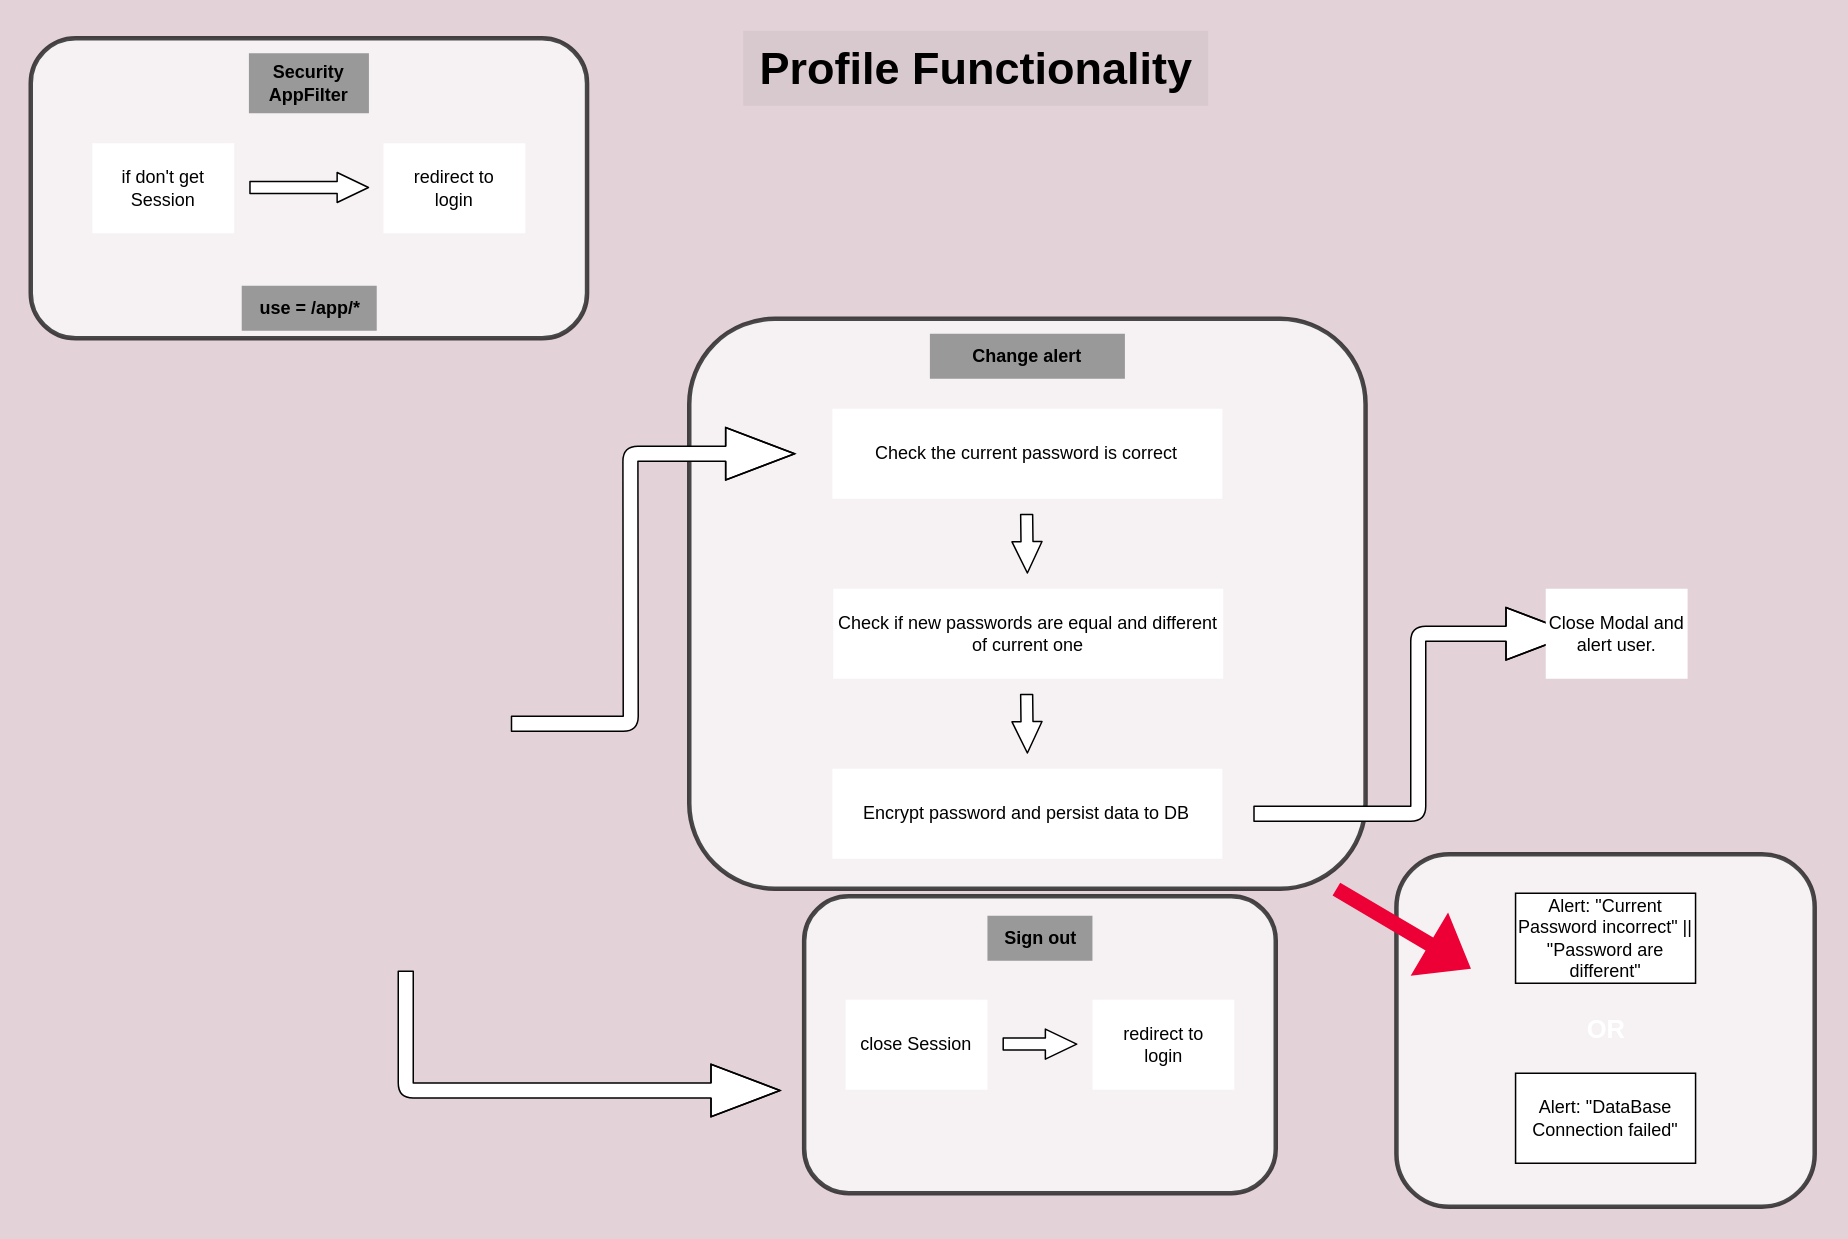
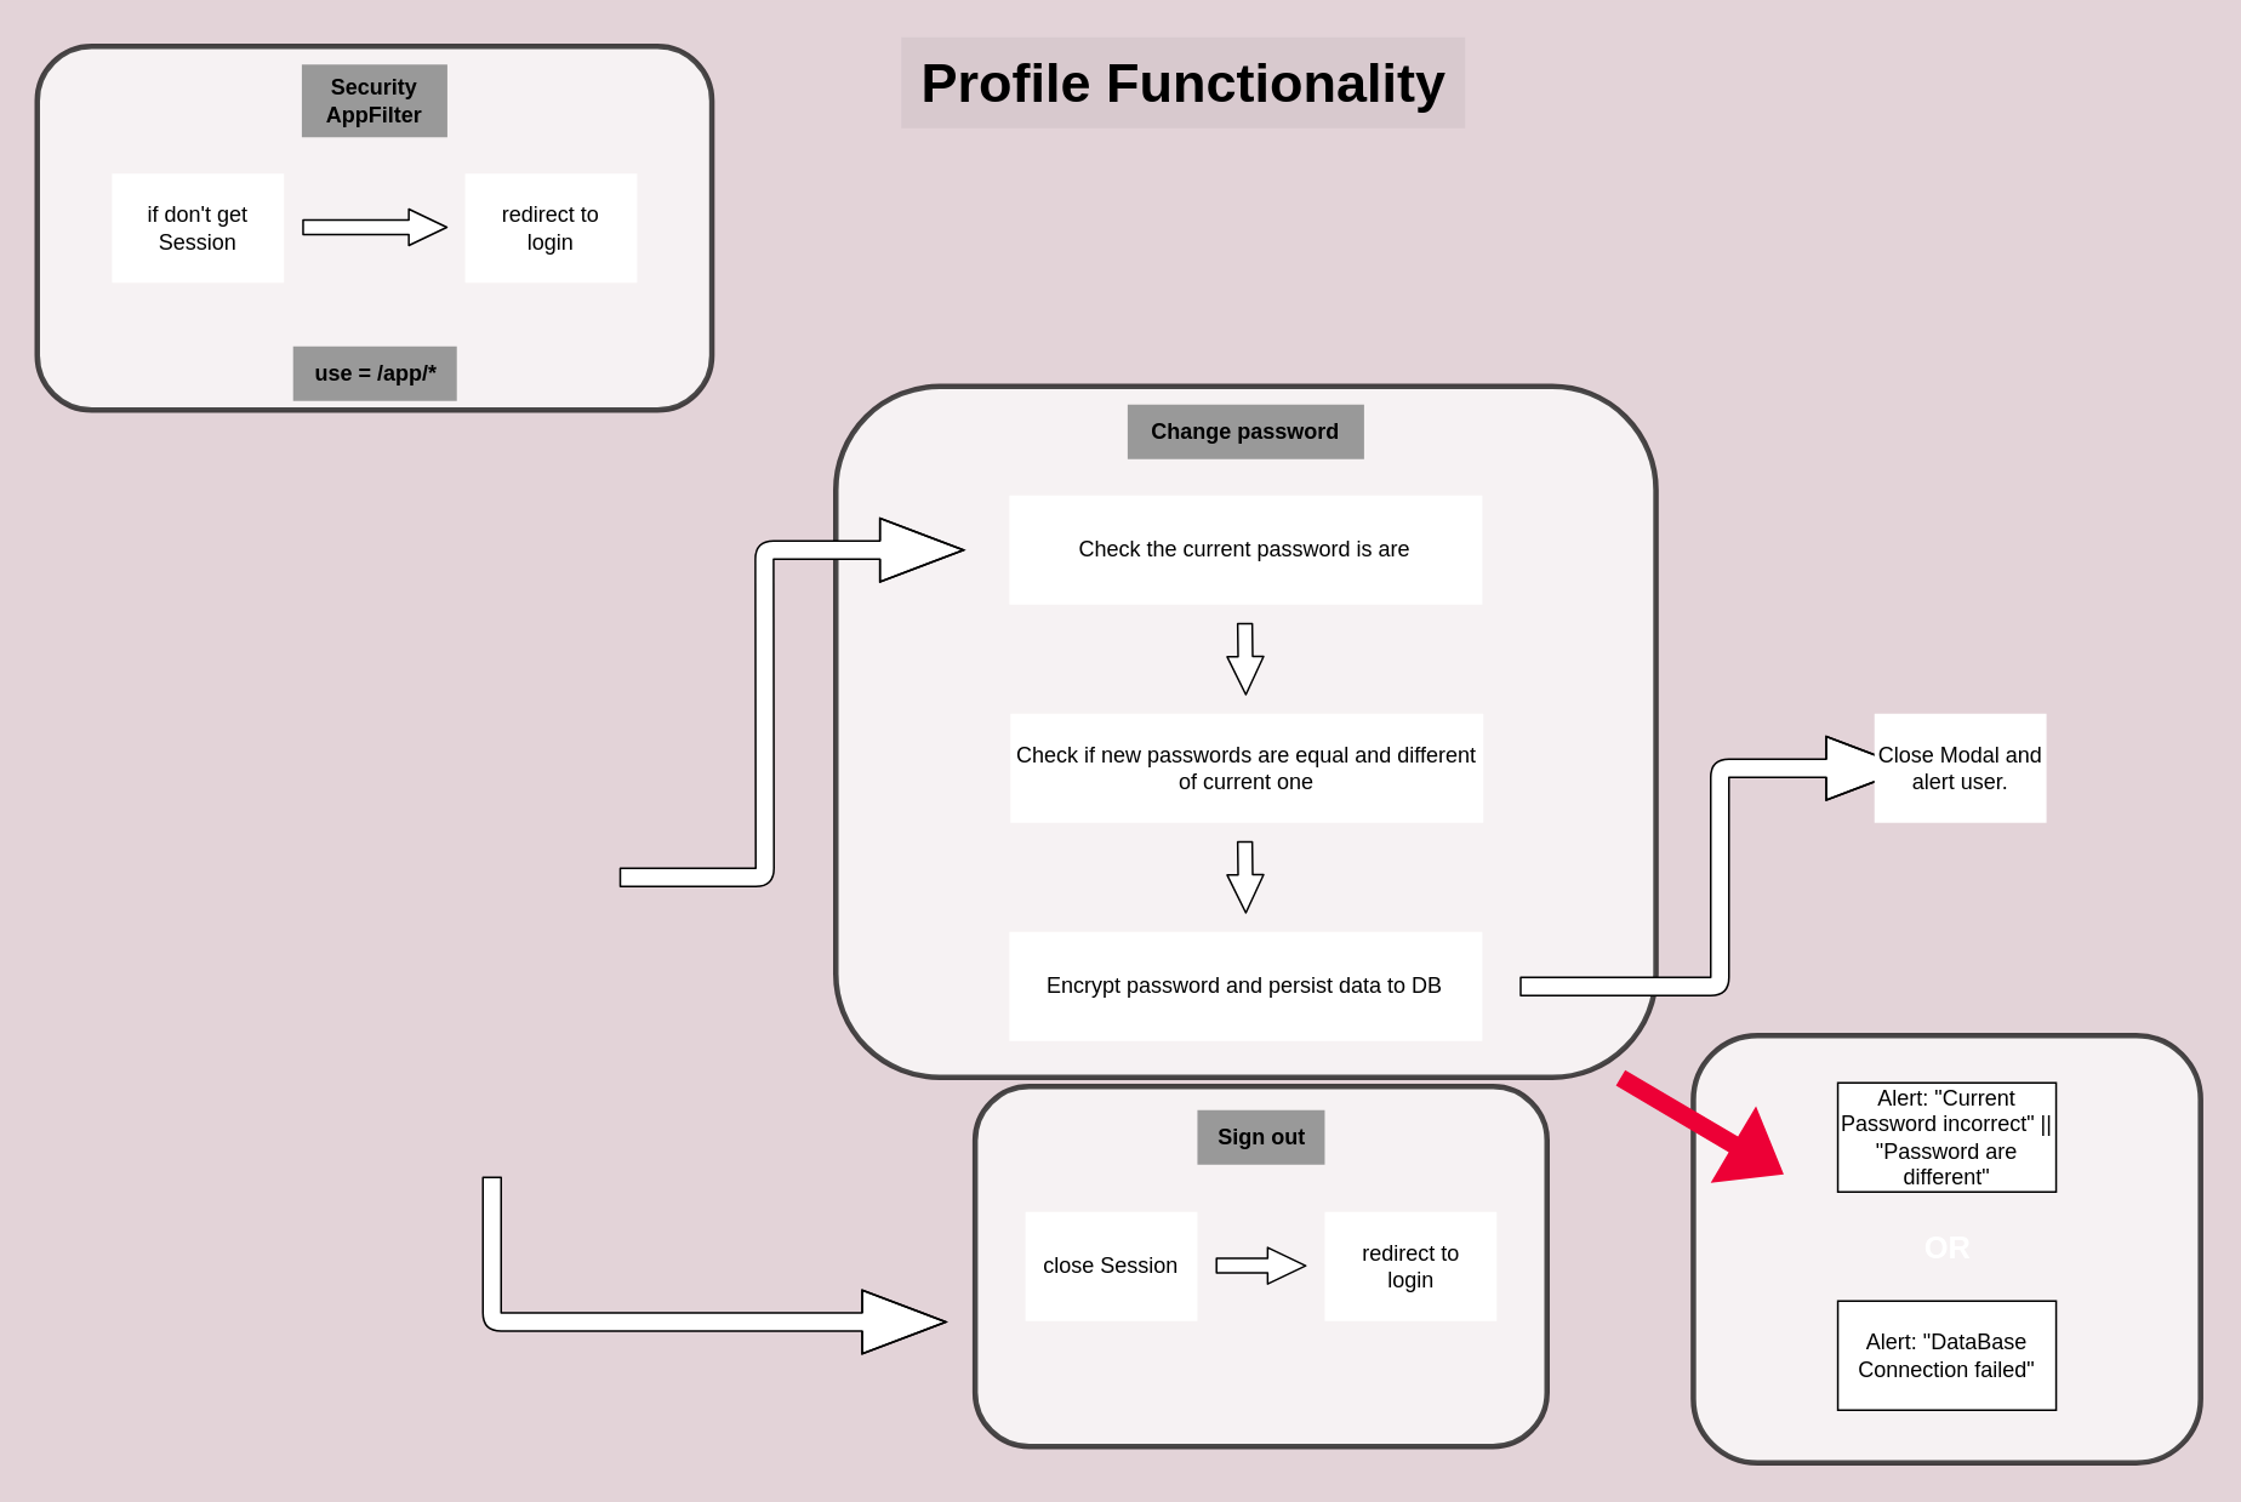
- <mxCell id="15" value="&lt;b&gt;Change alert&lt;br&gt;&lt;/b&gt;" style="text;html=1;align=center;verticalAlign=middle;resizable=0;points=[];autosize=1;strokeColor=none;fillColor=#999999;fontColor=#000000;labelBackgroundColor=none;labelBorderColor=none;" parent="1" vertex="1"><mxGeometry x="619.43" y="222" width="130" height="30" as="geometry" /></mxCell>
+ <mxCell id="15" value="&lt;b&gt;Change password&lt;br&gt;&lt;/b&gt;" style="text;html=1;align=center;verticalAlign=middle;resizable=0;points=[];autosize=1;strokeColor=none;fillColor=#999999;fontColor=#000000;labelBackgroundColor=none;labelBorderColor=none;" parent="1" vertex="1"><mxGeometry x="619.43" y="222" width="130" height="30" as="geometry" /></mxCell>
- <mxCell id="10" value="Check the current password is correct" style="rounded=0;whiteSpace=wrap;html=1;strokeColor=none;strokeWidth=4;" parent="1" vertex="1"><mxGeometry x="554.43" y="272" width="260" height="60" as="geometry" /></mxCell>
+ <mxCell id="10" value="Check the current password is are" style="rounded=0;whiteSpace=wrap;html=1;strokeColor=none;strokeWidth=4;" parent="1" vertex="1"><mxGeometry x="554.43" y="272" width="260" height="60" as="geometry" /></mxCell>
